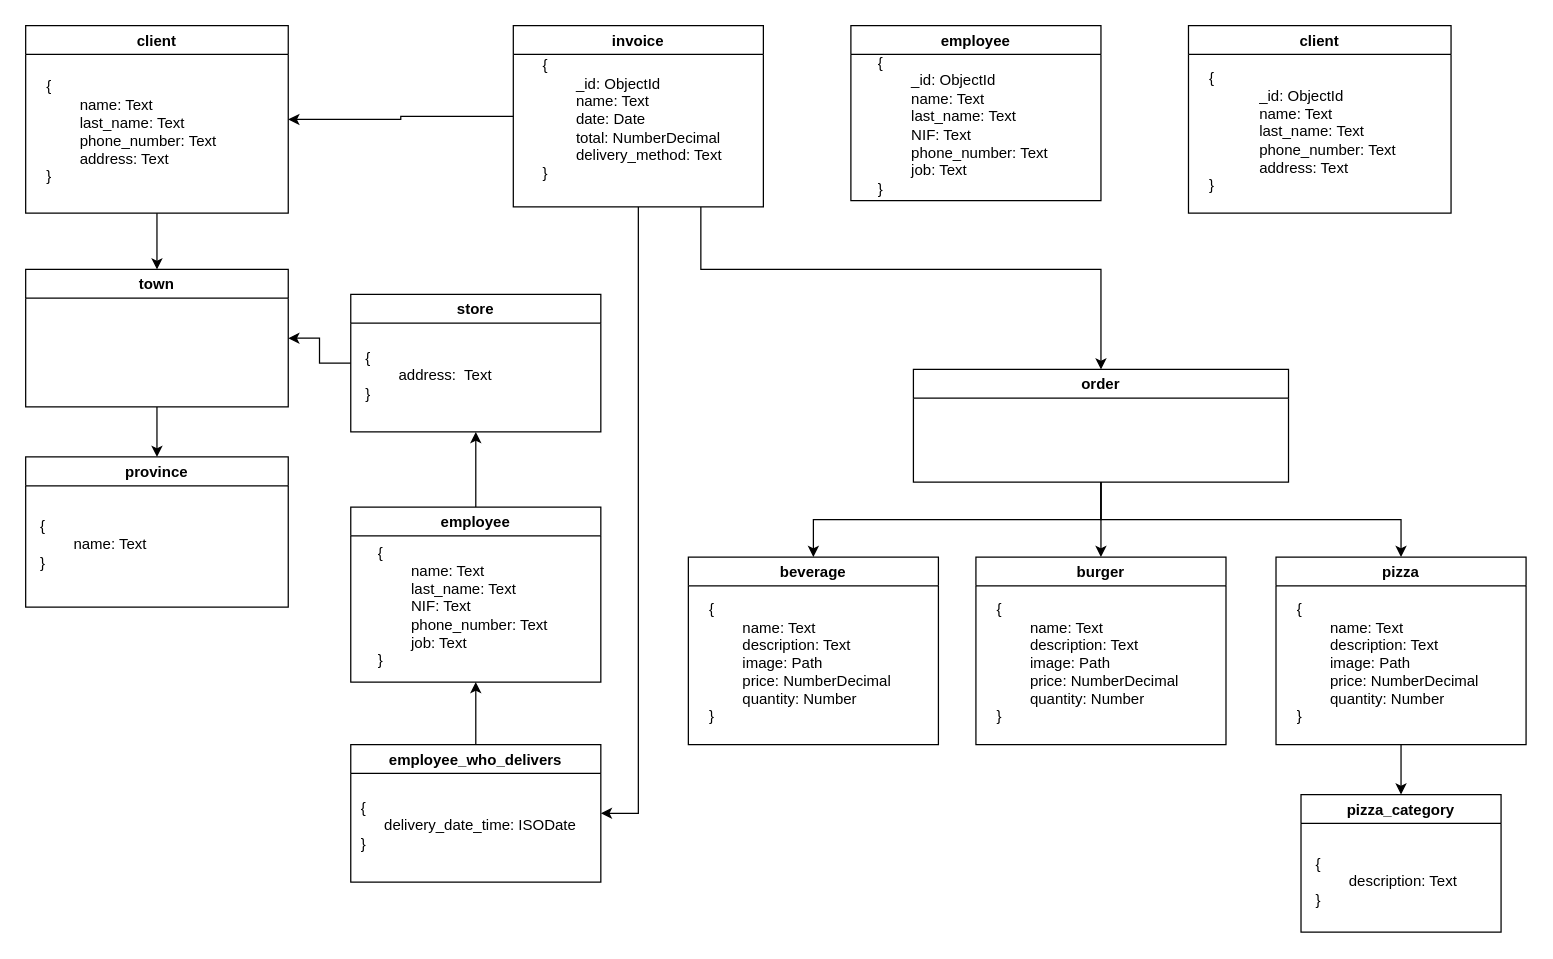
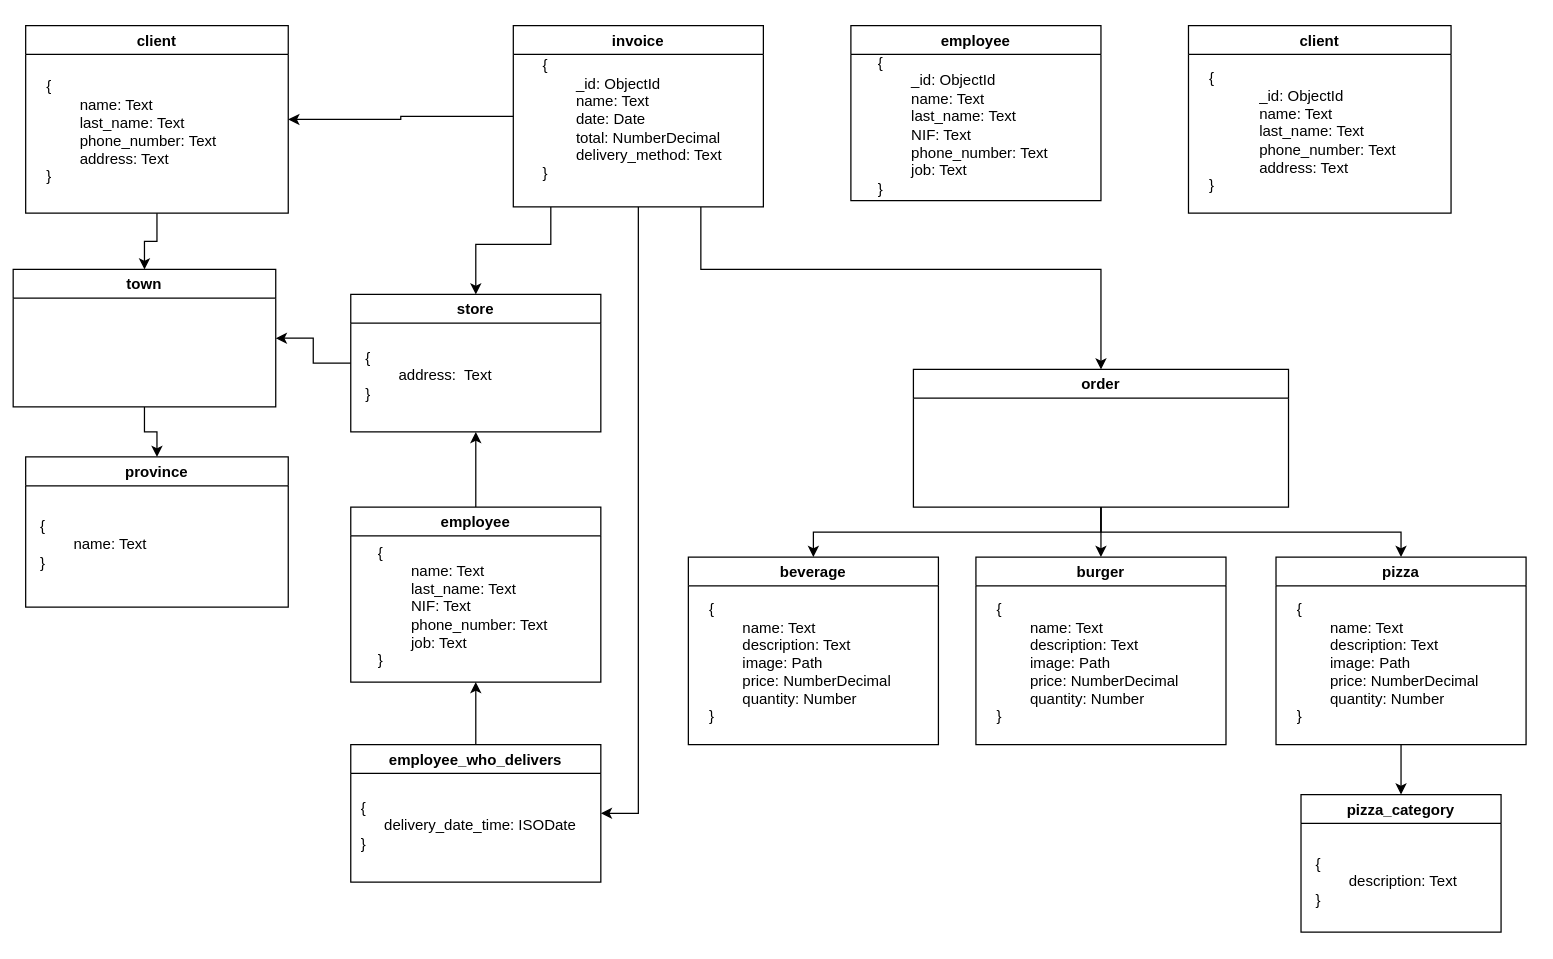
+ <mxCell id="2" style="edgeStyle=orthogonalEdgeStyle;rounded=0;orthogonalLoop=1;jettySize=auto;html=1;entryX=0.5;entryY=0;entryDx=0;entryDy=0;" parent="1" source="6" target="32" edge="1"><mxGeometry relative="1" as="geometry"><Array as="points"><mxPoint x="440" y="195" /><mxPoint x="380" y="195" /></Array></mxGeometry></mxCell>
- <mxCell id="28" value="town" style="swimlane;" parent="1" vertex="1"><mxGeometry x="20" y="215" width="210" height="110" as="geometry" /></mxCell>
+ <mxCell id="28" value="town" style="swimlane;" parent="1" vertex="1"><mxGeometry x="10" y="215" width="210" height="110" as="geometry" /></mxCell>
- <mxCell id="18" value="order" style="swimlane;" parent="1" vertex="1"><mxGeometry x="730" y="295" width="300" height="90" as="geometry" /></mxCell>
+ <mxCell id="18" value="order" style="swimlane;" parent="1" vertex="1"><mxGeometry x="730" y="295" width="300" height="110" as="geometry" /></mxCell>
